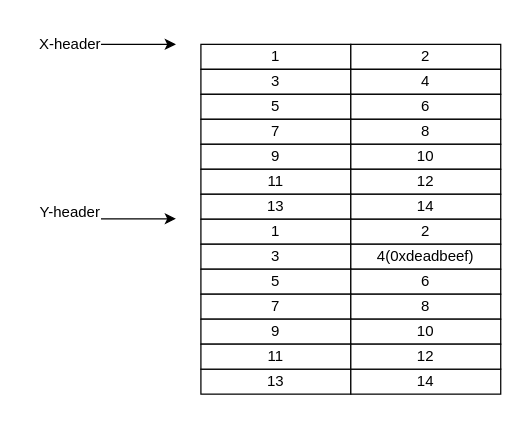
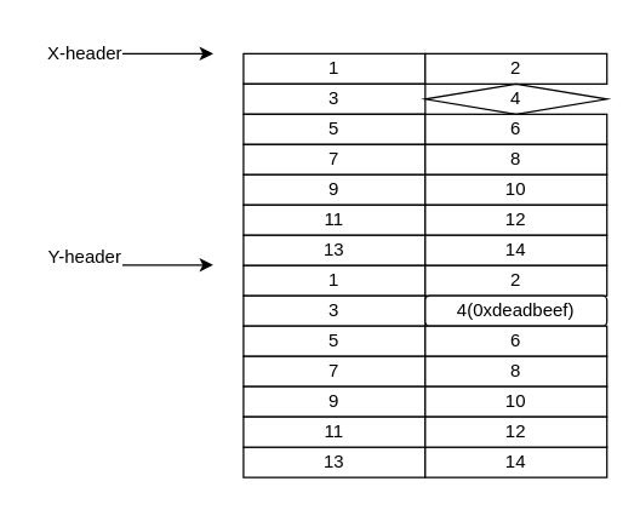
- <mxCell id="5" value="4" style="rounded=0;whiteSpace=wrap;html=1;" vertex="1" parent="1"><mxGeometry x="280" y="55" width="120" height="20" as="geometry" /></mxCell>
+ <mxCell id="5" value="4" style="rhombus;whiteSpace=wrap;html=1;" vertex="1" parent="1"><mxGeometry x="280" y="55" width="120" height="20" as="geometry" /></mxCell>
- <mxCell id="25" value="4(0xdeadbeef)" style="rounded=0;whiteSpace=wrap;html=1;" vertex="1" parent="1"><mxGeometry x="280" y="195" width="120" height="20" as="geometry" /></mxCell>
+ <mxCell id="25" value="4(0xdeadbeef)" style="whiteSpace=wrap;html=1;rounded=1;" vertex="1" parent="1"><mxGeometry x="280" y="195" width="120" height="20" as="geometry" /></mxCell>
